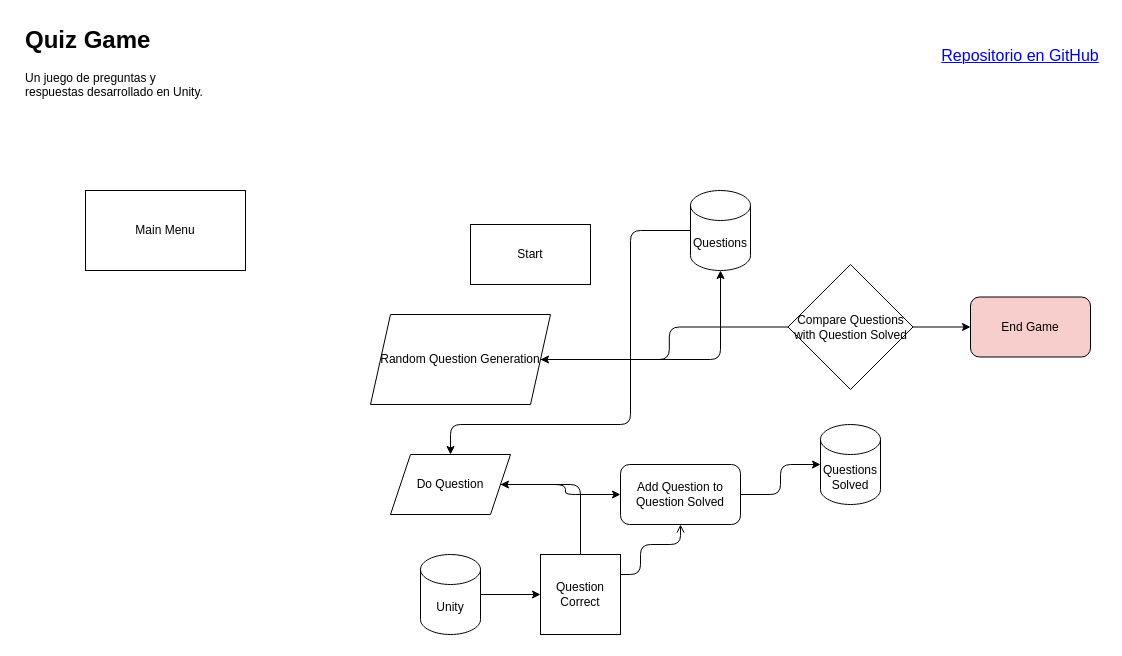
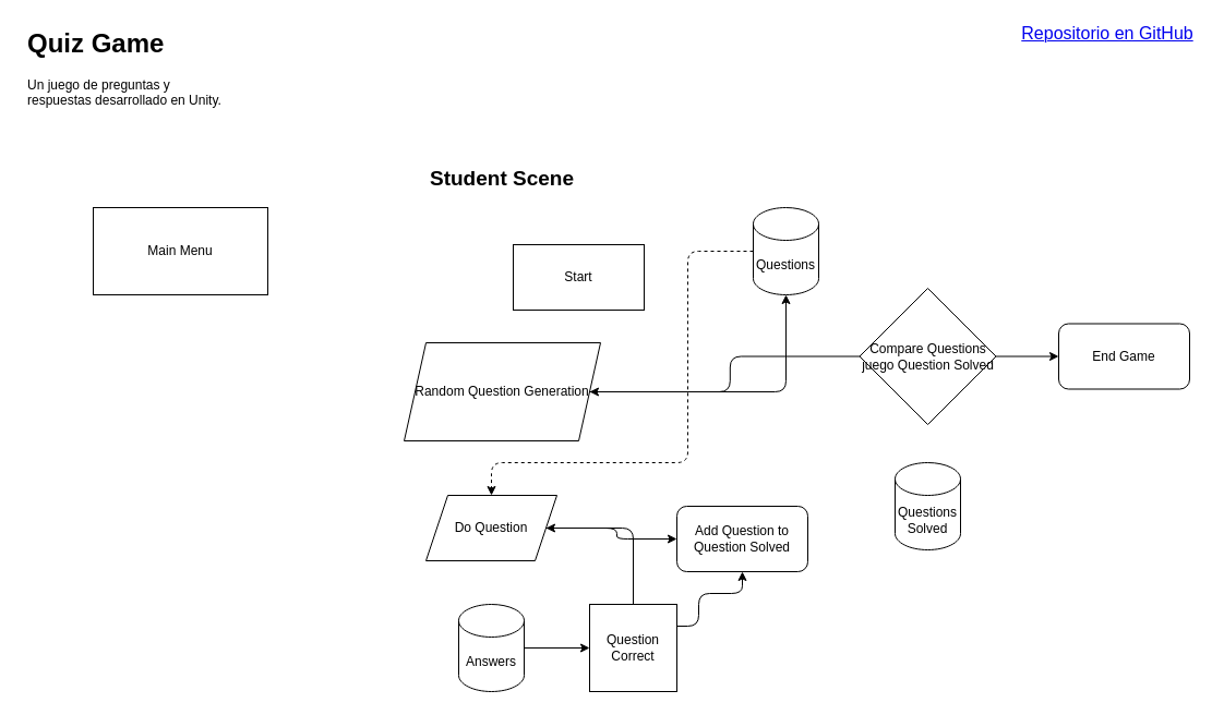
- <mxCell id="3" value="&lt;a href=&quot;https://github.com/aesthezel/quizgame&quot;&gt;&lt;font style=&quot;font-size: 16px&quot;&gt;Repositorio en GitHub&lt;/font&gt;&lt;/a&gt;" style="text;html=1;strokeColor=none;fillColor=none;align=center;verticalAlign=middle;whiteSpace=wrap;rounded=0;" parent="1" vertex="1"><mxGeometry x="935" y="45" width="170" height="20" as="geometry" /></mxCell>
+ <mxCell id="3" value="&lt;a href=&quot;https://github.com/aesthezel/quizgame&quot;&gt;&lt;font style=&quot;font-size: 16px&quot;&gt;Repositorio en GitHub&lt;/font&gt;&lt;/a&gt;" style="text;html=1;strokeColor=none;fillColor=none;align=center;verticalAlign=middle;whiteSpace=wrap;rounded=0;" parent="1" vertex="1"><mxGeometry x="930" y="20" width="170" height="20" as="geometry" /></mxCell>
+ <mxCell id="12" value="&lt;b&gt;&lt;font style=&quot;font-size: 19px&quot;&gt;Student Scene&lt;/font&gt;&lt;/b&gt;" style="text;html=1;strokeColor=none;fillColor=none;align=center;verticalAlign=middle;whiteSpace=wrap;rounded=0;sketch=0;" vertex="1" parent="1"><mxGeometry x="370" y="154" width="180" height="20" as="geometry" /></mxCell>
- <mxCell id="24" value="End Game" style="rounded=1;whiteSpace=wrap;html=1;fillColor=#f8cecc;" vertex="1" parent="1"><mxGeometry x="970" y="296.5" width="120" height="60" as="geometry" /></mxCell>
+ <mxCell id="24" value="End Game" style="rounded=1;whiteSpace=wrap;html=1;" vertex="1" parent="1"><mxGeometry x="970" y="296.5" width="120" height="60" as="geometry" /></mxCell>
- <mxCell id="23" value="Compare Questions with Question Solved" style="rhombus;whiteSpace=wrap;html=1;rounded=0;sketch=0;" vertex="1" parent="1"><mxGeometry x="787.5" y="264" width="125" height="125" as="geometry" /></mxCell>
+ <mxCell id="23" value="Compare Questions juego Question Solved" style="rhombus;whiteSpace=wrap;html=1;rounded=0;sketch=0;" vertex="1" parent="1"><mxGeometry x="787.5" y="264" width="125" height="125" as="geometry" /></mxCell>
- <mxCell id="8" style="edgeStyle=orthogonalEdgeStyle;curved=0;rounded=1;sketch=0;orthogonalLoop=1;jettySize=auto;html=1;" edge="1" parent="1" source="9" target="14"><mxGeometry relative="1" as="geometry"><Array as="points"><mxPoint x="630" y="424" /><mxPoint x="450" y="424" /></Array></mxGeometry></mxCell>
+ <mxCell id="8" style="edgeStyle=orthogonalEdgeStyle;curved=0;rounded=1;sketch=0;orthogonalLoop=1;jettySize=auto;html=1;dashed=1;" edge="1" parent="1" source="9" target="14"><mxGeometry relative="1" as="geometry"><Array as="points"><mxPoint x="630" y="424" /><mxPoint x="450" y="424" /></Array></mxGeometry></mxCell>
- <mxCell id="18" style="edgeStyle=orthogonalEdgeStyle;curved=0;rounded=1;sketch=0;orthogonalLoop=1;jettySize=auto;html=1;" edge="1" parent="1" source="19" target="20"><mxGeometry relative="1" as="geometry" /></mxCell>
- <mxCell id="16" style="edgeStyle=orthogonalEdgeStyle;curved=0;rounded=1;sketch=0;orthogonalLoop=1;jettySize=auto;html=1;endArrow=open;" edge="1" parent="1" source="17" target="19"><mxGeometry relative="1" as="geometry"><Array as="points"><mxPoint x="640" y="574" /><mxPoint x="640" y="544" /><mxPoint x="680" y="544" /></Array></mxGeometry></mxCell>
+ <mxCell id="16" style="edgeStyle=orthogonalEdgeStyle;curved=0;rounded=1;sketch=0;orthogonalLoop=1;jettySize=auto;html=1;" edge="1" parent="1" source="17" target="19"><mxGeometry relative="1" as="geometry"><Array as="points"><mxPoint x="640" y="574" /><mxPoint x="640" y="544" /><mxPoint x="680" y="544" /></Array></mxGeometry></mxCell>
- <mxCell id="11" value="Unity" style="shape=cylinder3;whiteSpace=wrap;html=1;boundedLbl=1;backgroundOutline=1;size=15;rounded=0;sketch=0;" vertex="1" parent="1"><mxGeometry x="420" y="554" width="60" height="80" as="geometry" /></mxCell>
+ <mxCell id="11" value="Answers" style="shape=cylinder3;whiteSpace=wrap;html=1;boundedLbl=1;backgroundOutline=1;size=15;rounded=0;sketch=0;" vertex="1" parent="1"><mxGeometry x="420" y="554" width="60" height="80" as="geometry" /></mxCell>
